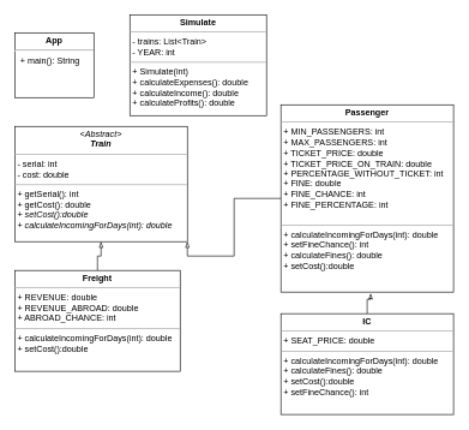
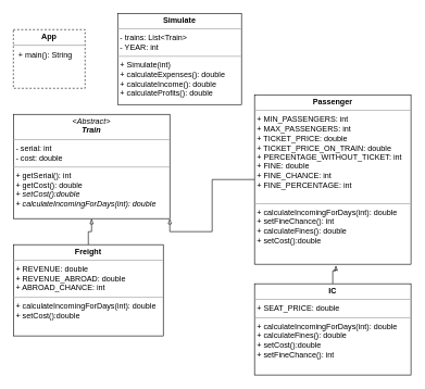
- <mxCell id="10" value="&lt;p style=&quot;margin: 4px 0px 0px ; text-align: center&quot;&gt;&lt;b&gt;App&lt;/b&gt;&lt;/p&gt;&lt;hr&gt;&lt;p style=&quot;margin: 0px ; margin-left: 8px&quot;&gt;+ main(): String&lt;br&gt;&lt;/p&gt;" style="verticalAlign=top;align=left;overflow=fill;fontSize=12;fontFamily=Helvetica;html=1;" vertex="1" parent="1"><mxGeometry x="20" y="45" width="110" height="90" as="geometry" /></mxCell>
+ <mxCell id="10" value="&lt;p style=&quot;margin: 4px 0px 0px ; text-align: center&quot;&gt;&lt;b&gt;App&lt;/b&gt;&lt;/p&gt;&lt;hr&gt;&lt;p style=&quot;margin: 0px ; margin-left: 8px&quot;&gt;+ main(): String&lt;br&gt;&lt;/p&gt;" style="verticalAlign=top;align=left;overflow=fill;fontSize=12;fontFamily=Helvetica;html=1;dashed=1;" vertex="1" parent="1"><mxGeometry x="20" y="45" width="110" height="90" as="geometry" /></mxCell>
